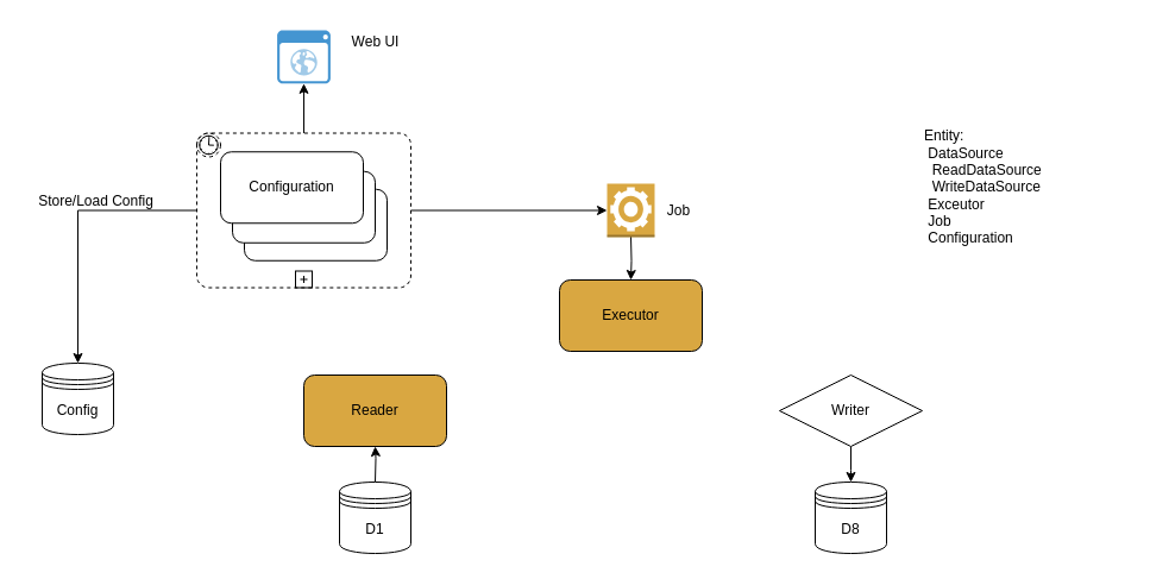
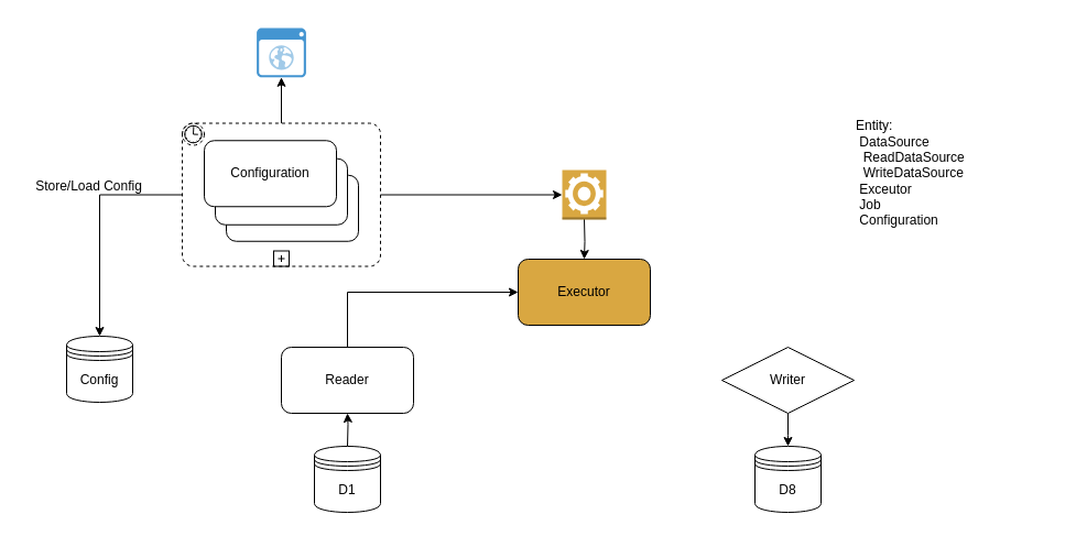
- <mxCell id="21" value="Web UI" style="text;html=1;align=center;verticalAlign=middle;resizable=0;points=[];autosize=1;strokeColor=none;fillColor=none;" vertex="1" parent="1"><mxGeometry x="285" y="20" width="60" height="30" as="geometry" /></mxCell>
- <mxCell id="16" value="Job" style="text;html=1;align=center;verticalAlign=middle;resizable=0;points=[];autosize=1;strokeColor=none;fillColor=none;" vertex="1" parent="1"><mxGeometry x="550" y="161.5" width="40" height="30" as="geometry" /></mxCell>
+ <mxCell id="7" style="edgeStyle=orthogonalEdgeStyle;rounded=0;orthogonalLoop=1;jettySize=auto;html=1;entryX=0;entryY=0.5;entryDx=0;entryDy=0;exitX=0.5;exitY=0;exitDx=0;exitDy=0;" edge="1" parent="1" source="8" target="15"><mxGeometry relative="1" as="geometry" /></mxCell>
- <mxCell id="22" value="Config" style="shape=datastore;whiteSpace=wrap;html=1;" vertex="1" parent="1"><mxGeometry x="35" y="305" width="60" height="60" as="geometry" /></mxCell>
+ <mxCell id="22" value="Config" style="shape=datastore;whiteSpace=wrap;html=1;" vertex="1" parent="1"><mxGeometry x="60" y="305" width="60" height="60" as="geometry" /></mxCell>
- <mxCell id="8" value="Reader" style="rounded=1;whiteSpace=wrap;html=1;fillColor=#d9a741;" vertex="1" parent="1"><mxGeometry x="255" y="315" width="120" height="60" as="geometry" /></mxCell>
+ <mxCell id="8" value="Reader" style="rounded=1;whiteSpace=wrap;html=1;" vertex="1" parent="1"><mxGeometry x="255" y="315" width="120" height="60" as="geometry" /></mxCell>
